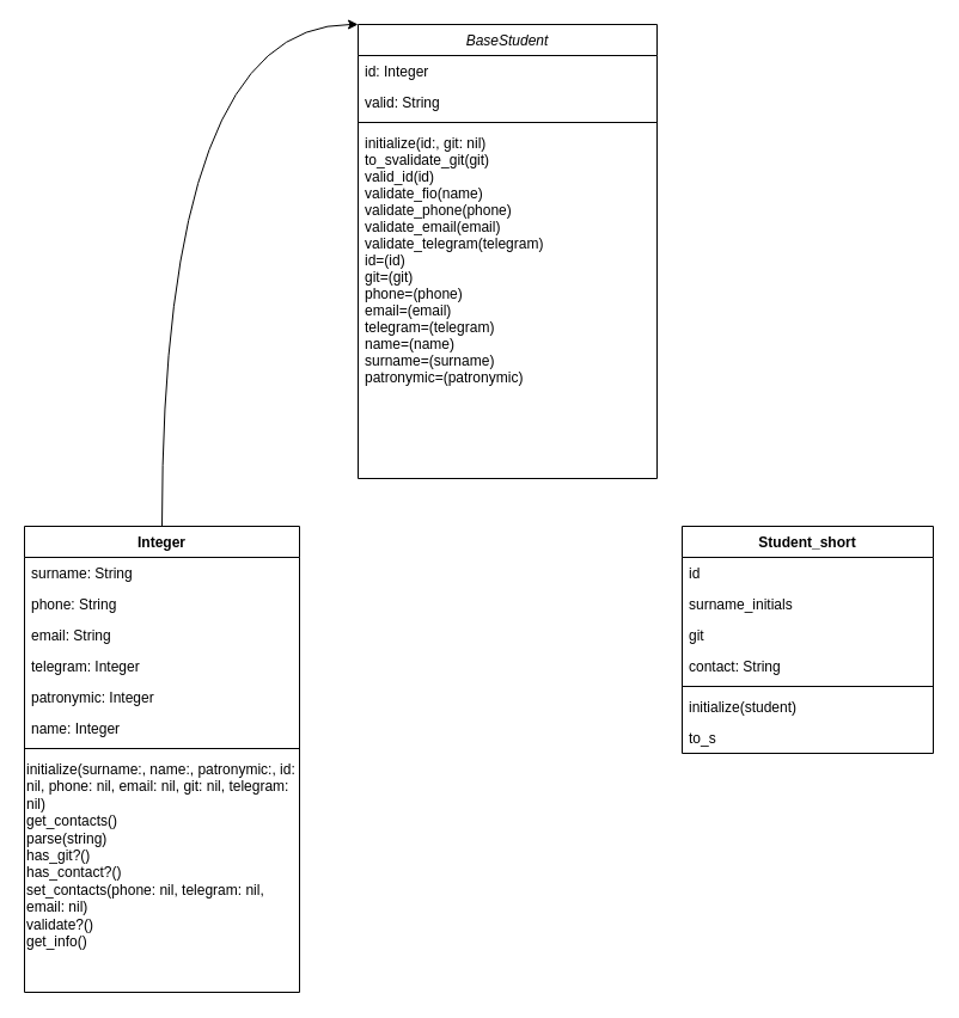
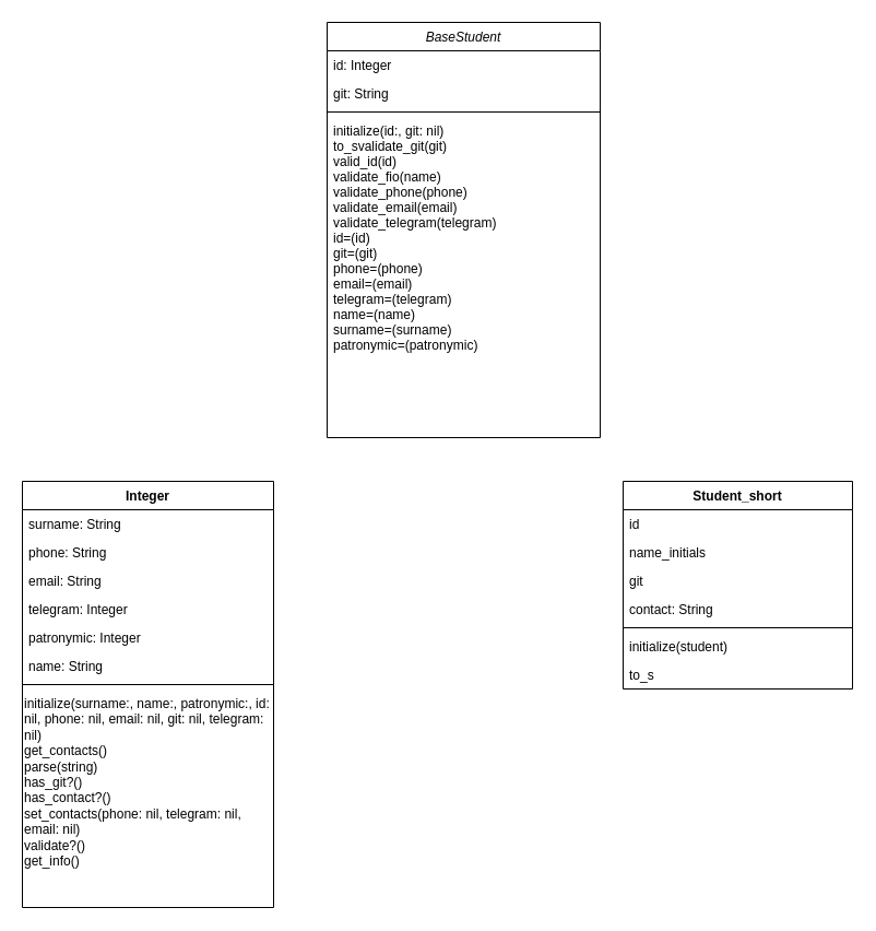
- <mxCell id="5" value="valid: String" style="text;align=left;verticalAlign=top;spacingLeft=4;spacingRight=4;overflow=hidden;rotatable=0;points=[[0,0.5],[1,0.5]];portConstraint=eastwest;rounded=0;shadow=0;html=0;" parent="3" vertex="1"><mxGeometry y="52" width="250" height="26" as="geometry" /></mxCell>
+ <mxCell id="5" value="git: String" style="text;align=left;verticalAlign=top;spacingLeft=4;spacingRight=4;overflow=hidden;rotatable=0;points=[[0,0.5],[1,0.5]];portConstraint=eastwest;rounded=0;shadow=0;html=0;" parent="3" vertex="1"><mxGeometry y="52" width="250" height="26" as="geometry" /></mxCell>
- <mxCell id="2" style="edgeStyle=orthogonalEdgeStyle;rounded=0;orthogonalLoop=1;jettySize=auto;html=1;exitX=0;exitY=0;exitDx=0;exitDy=0;entryX=0.5;entryY=0;entryDx=0;entryDy=0;curved=1;startArrow=classic;startFill=1;endArrow=none;endFill=0;" parent="1" source="3" target="8" edge="1"><mxGeometry relative="1" as="geometry"><Array as="points"><mxPoint x="135" y="20" /></Array></mxGeometry></mxCell>
- <mxCell id="19" value="surname_initials" style="text;strokeColor=none;fillColor=none;align=left;verticalAlign=top;spacingLeft=4;spacingRight=4;overflow=hidden;rotatable=0;points=[[0,0.5],[1,0.5]];portConstraint=eastwest;whiteSpace=wrap;html=1;" parent="17" vertex="1"><mxGeometry y="52" width="210" height="26" as="geometry" /></mxCell>
+ <mxCell id="19" value="name_initials" style="text;strokeColor=none;fillColor=none;align=left;verticalAlign=top;spacingLeft=4;spacingRight=4;overflow=hidden;rotatable=0;points=[[0,0.5],[1,0.5]];portConstraint=eastwest;whiteSpace=wrap;html=1;" parent="17" vertex="1"><mxGeometry y="52" width="210" height="26" as="geometry" /></mxCell>
- <mxCell id="14" value="name: Integer" style="text;align=left;verticalAlign=top;spacingLeft=4;spacingRight=4;overflow=hidden;rotatable=0;points=[[0,0.5],[1,0.5]];portConstraint=eastwest;rounded=0;shadow=0;html=0;" parent="8" vertex="1"><mxGeometry y="156" width="230" height="26" as="geometry" /></mxCell>
+ <mxCell id="14" value="name: String" style="text;align=left;verticalAlign=top;spacingLeft=4;spacingRight=4;overflow=hidden;rotatable=0;points=[[0,0.5],[1,0.5]];portConstraint=eastwest;rounded=0;shadow=0;html=0;" parent="8" vertex="1"><mxGeometry y="156" width="230" height="26" as="geometry" /></mxCell>
